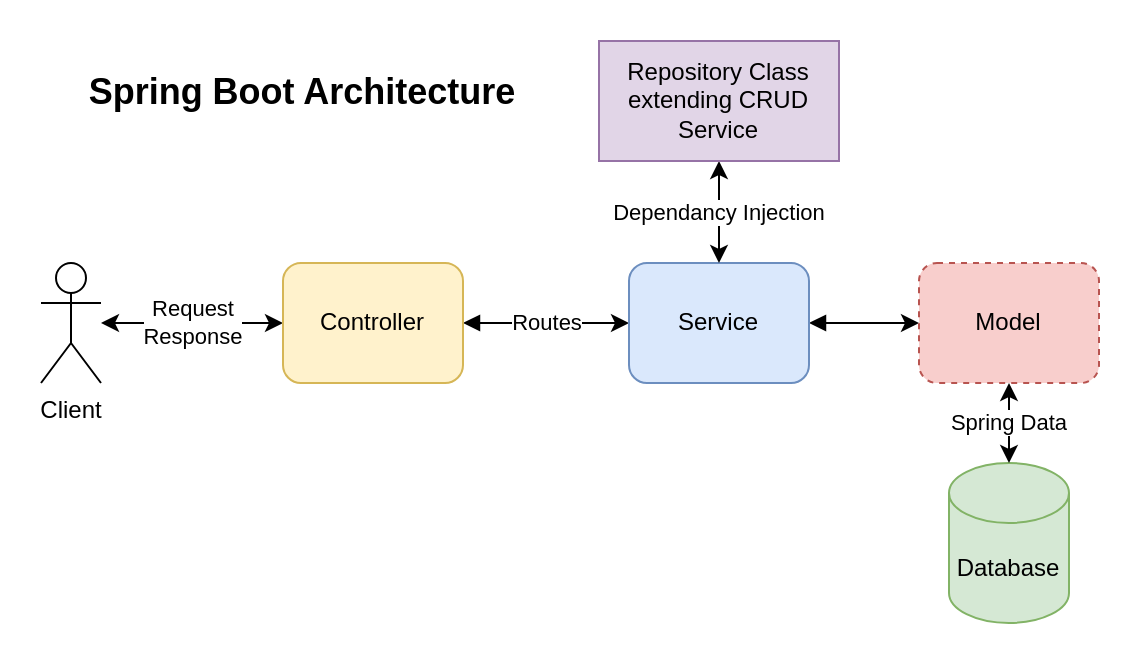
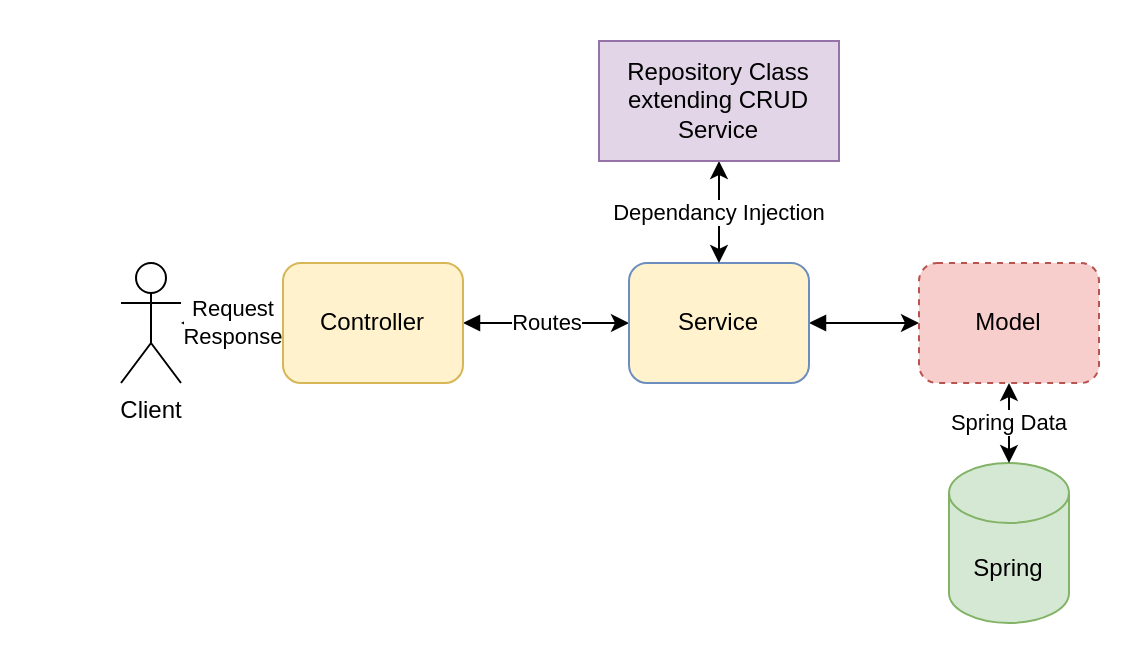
- <mxCell id="13" value="Spring Boot Architecture" style="text;html=1;strokeColor=none;fillColor=none;align=center;verticalAlign=middle;whiteSpace=wrap;rounded=0;fontStyle=1;fontSize=18;" vertex="1" parent="1"><mxGeometry x="41" y="31" width="220" height="30" as="geometry" /></mxCell>
- <mxCell id="3" value="Client" style="shape=umlActor;verticalLabelPosition=bottom;verticalAlign=top;html=1;outlineConnect=0;" vertex="1" parent="1"><mxGeometry x="20" y="131" width="30" height="60" as="geometry" /></mxCell>
+ <mxCell id="3" value="Client" style="shape=umlActor;verticalLabelPosition=bottom;verticalAlign=top;html=1;outlineConnect=0;" vertex="1" parent="1"><mxGeometry x="60" y="131" width="30" height="60" as="geometry" /></mxCell>
- <mxCell id="7" value="Service" style="rounded=1;whiteSpace=wrap;html=1;fillColor=#dae8fc;strokeColor=#6c8ebf;" vertex="1" parent="1"><mxGeometry x="314" y="131" width="90" height="60" as="geometry" /></mxCell>
+ <mxCell id="7" value="Service" style="rounded=1;whiteSpace=wrap;html=1;fillColor=#fff2cc;strokeColor=#6c8ebf;" vertex="1" parent="1"><mxGeometry x="314" y="131" width="90" height="60" as="geometry" /></mxCell>
- <mxCell id="9" value="Database" style="shape=cylinder3;whiteSpace=wrap;html=1;boundedLbl=1;backgroundOutline=1;size=15;fillColor=#d5e8d4;strokeColor=#82b366;" vertex="1" parent="1"><mxGeometry x="474" y="231" width="60" height="80" as="geometry" /></mxCell>
+ <mxCell id="9" value="Spring" style="shape=cylinder3;whiteSpace=wrap;html=1;boundedLbl=1;backgroundOutline=1;size=15;fillColor=#d5e8d4;strokeColor=#82b366;" vertex="1" parent="1"><mxGeometry x="474" y="231" width="60" height="80" as="geometry" /></mxCell>
